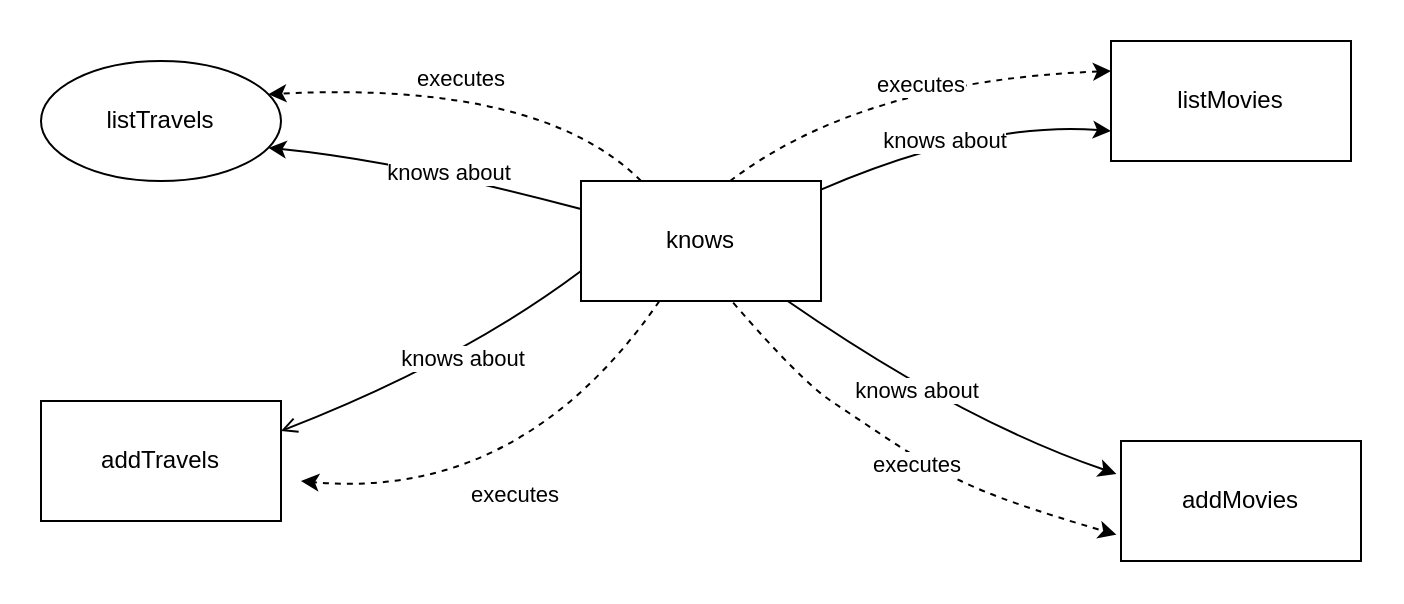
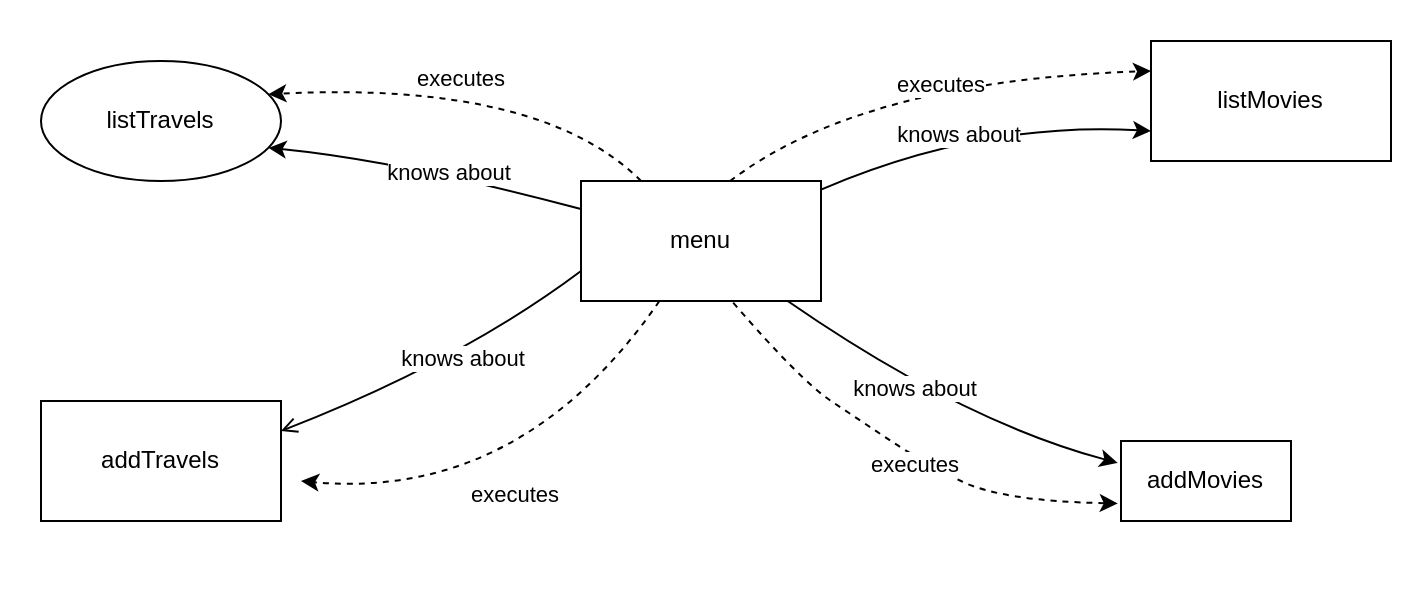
- <mxCell id="8" value="listMovies" style="rounded=0;whiteSpace=wrap;html=1;" parent="1" vertex="1"><mxGeometry x="555" y="20" width="120" height="60" as="geometry" /></mxCell>
+ <mxCell id="8" value="listMovies" style="rounded=0;whiteSpace=wrap;html=1;" parent="1" vertex="1"><mxGeometry x="575" y="20" width="120" height="60" as="geometry" /></mxCell>
- <mxCell id="6" value="knows" style="rounded=0;whiteSpace=wrap;html=1;" parent="1" vertex="1"><mxGeometry x="290" y="90" width="120" height="60" as="geometry" /></mxCell>
+ <mxCell id="6" value="menu" style="rounded=0;whiteSpace=wrap;html=1;" parent="1" vertex="1"><mxGeometry x="290" y="90" width="120" height="60" as="geometry" /></mxCell>
- <mxCell id="7" value="addMovies" style="rounded=0;whiteSpace=wrap;html=1;" parent="1" vertex="1"><mxGeometry x="560" y="220" width="120" height="60" as="geometry" /></mxCell>
+ <mxCell id="7" value="addMovies" style="rounded=0;whiteSpace=wrap;html=1;" parent="1" vertex="1"><mxGeometry x="560" y="220" width="85" height="40" as="geometry" /></mxCell>
